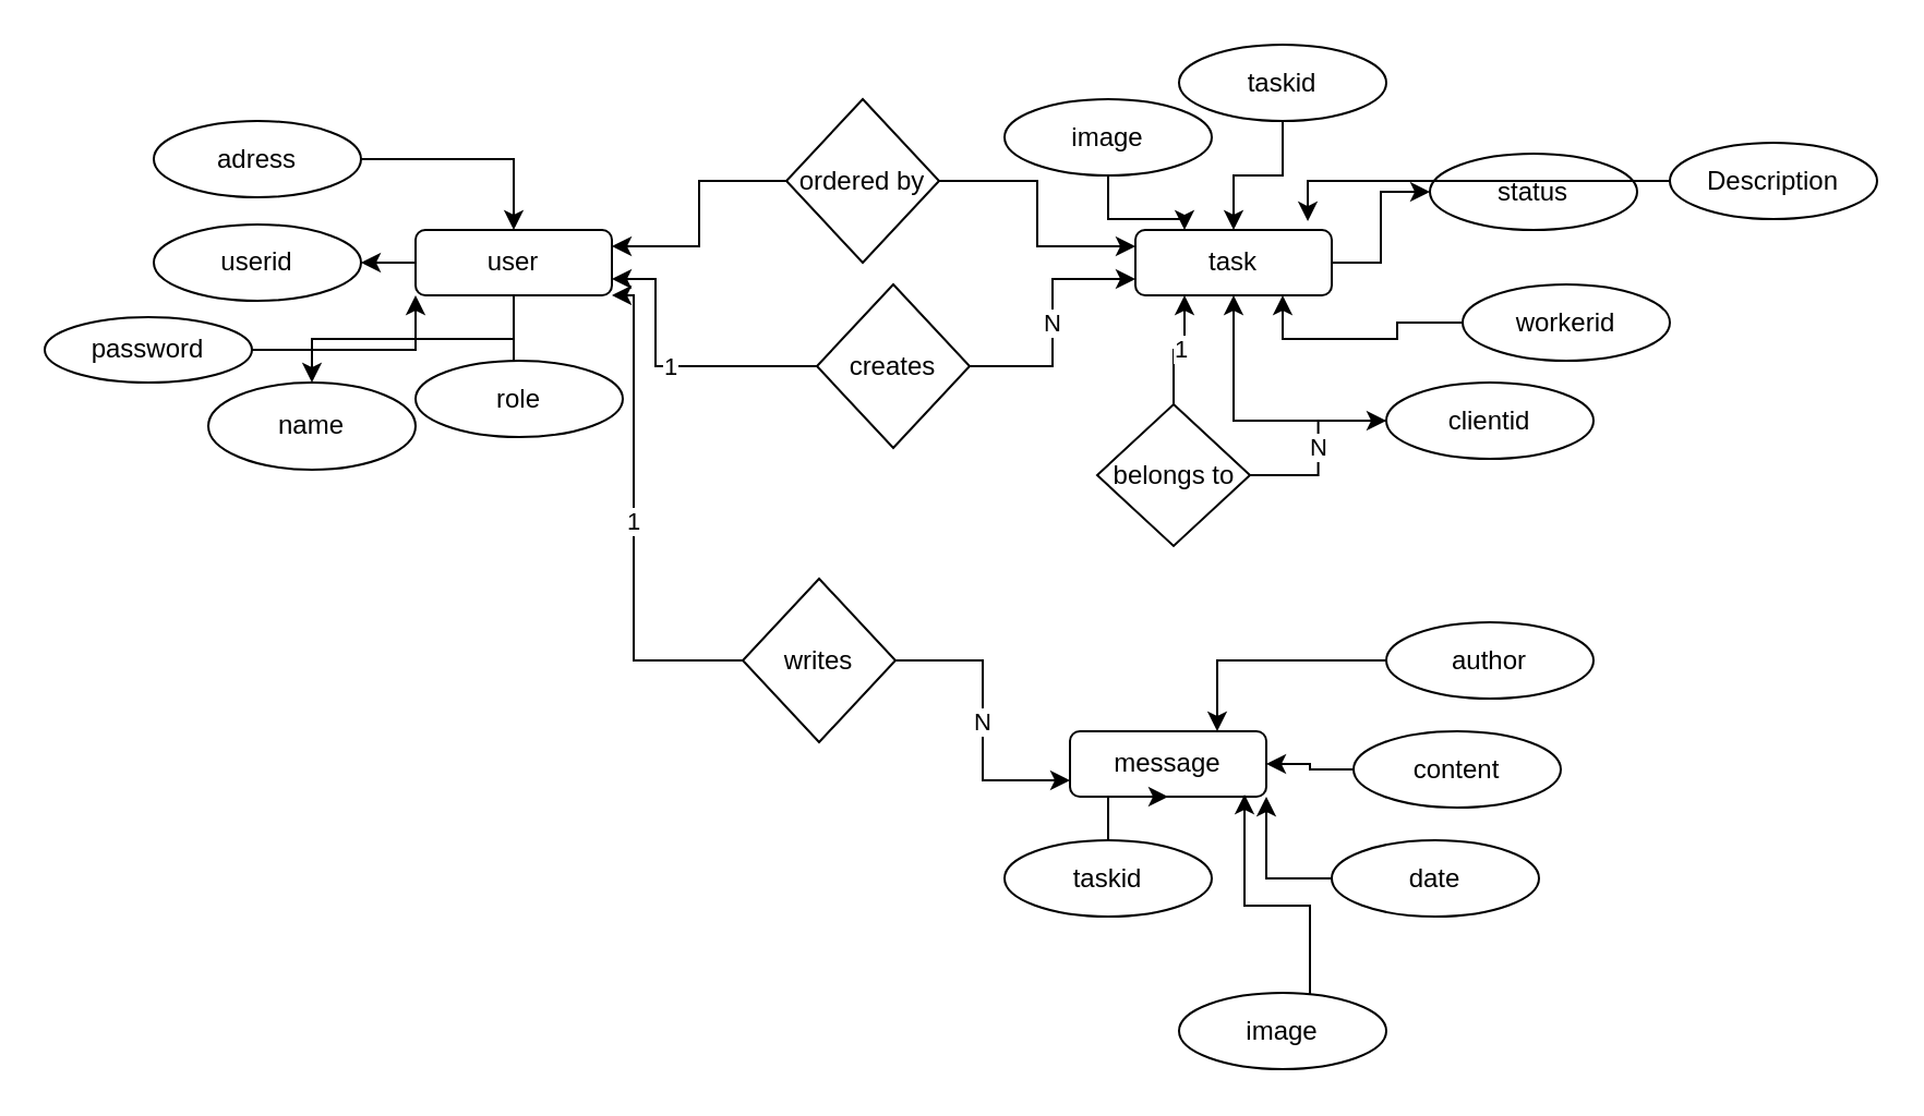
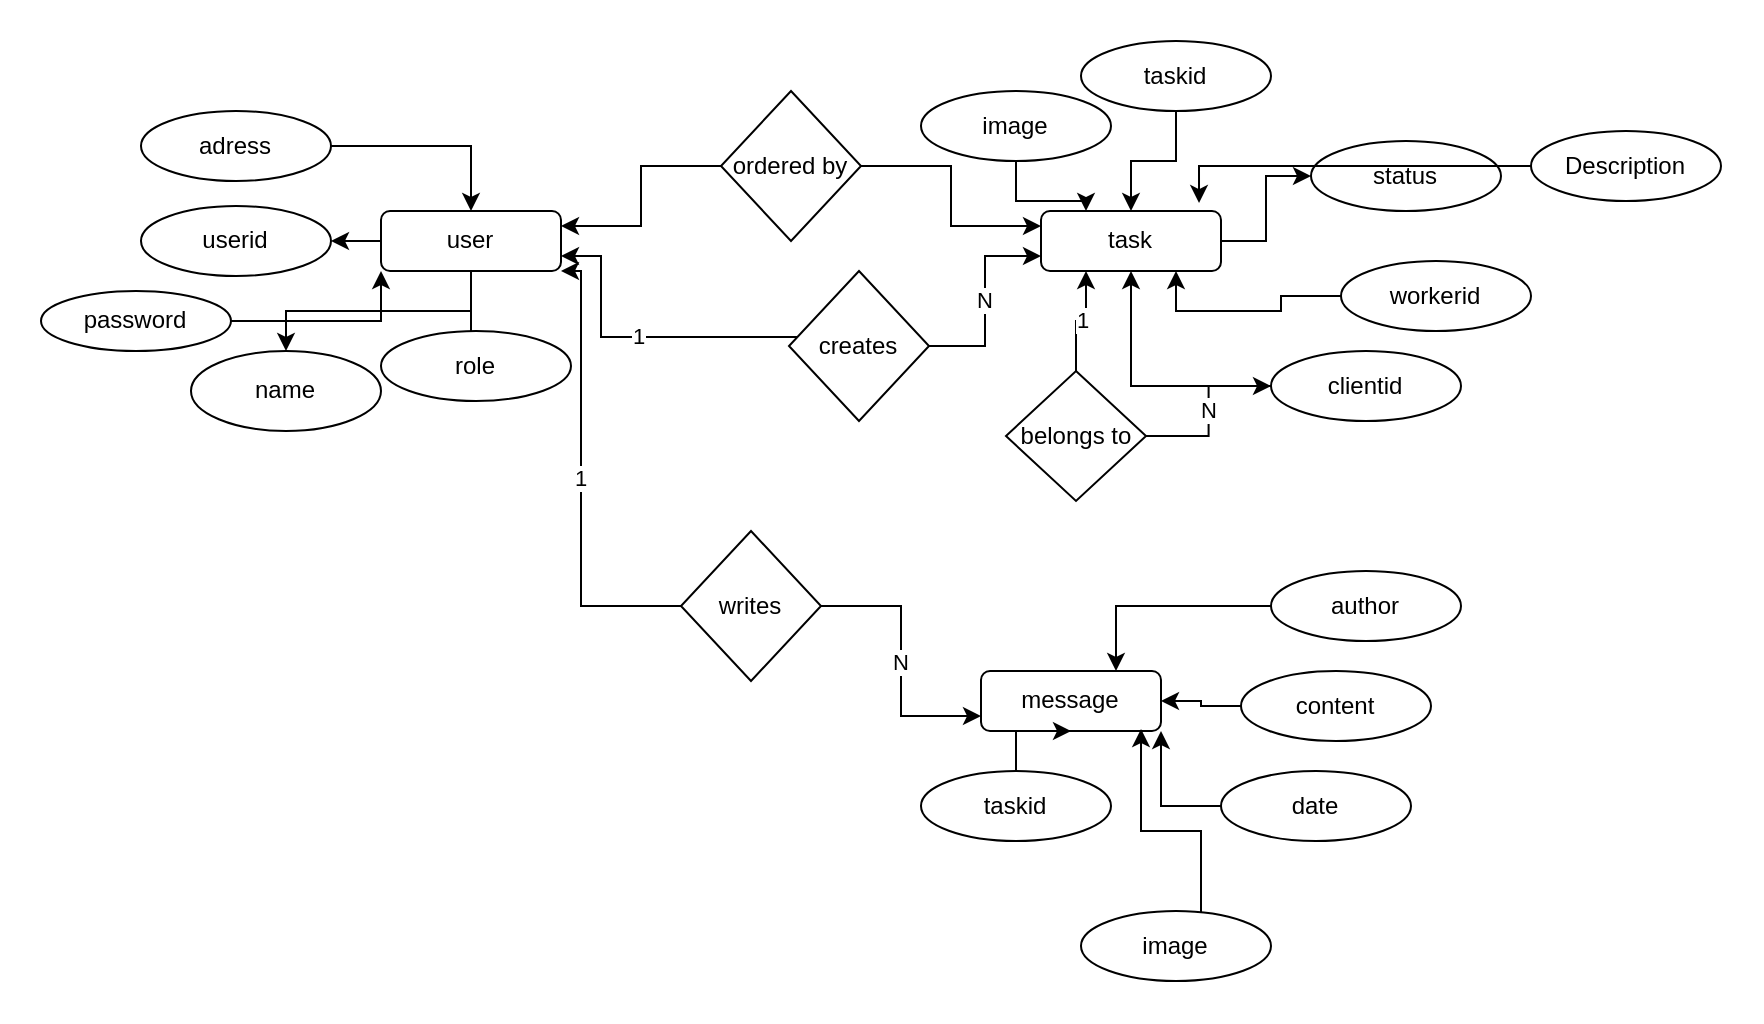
- <mxCell id="18" value="creates" style="rhombus;whiteSpace=wrap;html=1;" parent="1" vertex="1"><mxGeometry x="374" y="130" width="70" height="75" as="geometry" /></mxCell>
+ <mxCell id="18" value="creates" style="rhombus;whiteSpace=wrap;html=1;" parent="1" vertex="1"><mxGeometry x="394" y="135" width="70" height="75" as="geometry" /></mxCell>
